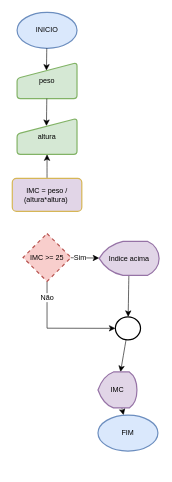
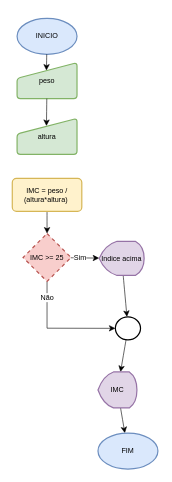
- <mxCell id="2" value="INICIO" style="strokeWidth=2;html=1;shape=mxgraph.flowchart.start_1;whiteSpace=wrap;fillColor=#dae8fc;strokeColor=#6c8ebf;" vertex="1" parent="1"><mxGeometry x="28" y="20" width="100" height="60" as="geometry" /></mxCell>
+ <mxCell id="2" value="INICIO" style="strokeWidth=2;html=1;shape=mxgraph.flowchart.start_1;whiteSpace=wrap;fillColor=#dae8fc;strokeColor=#6c8ebf;" vertex="1" parent="1"><mxGeometry x="28" y="30" width="100" height="60" as="geometry" /></mxCell>
- <mxCell id="5" value="" style="edgeStyle=none;curved=1;rounded=0;orthogonalLoop=1;jettySize=auto;html=1;fontSize=12;startSize=8;endSize=8;" edge="1" parent="1" source="6" target="4"><mxGeometry relative="1" as="geometry" /></mxCell>
+ <mxCell id="5" value="" style="edgeStyle=none;curved=1;rounded=0;orthogonalLoop=1;jettySize=auto;html=1;fontSize=12;startSize=8;endSize=8;" edge="1" parent="1" source="6" target="13"><mxGeometry relative="1" as="geometry" /></mxCell>
- <mxCell id="6" value="IMC = peso / (altura*altura)&amp;nbsp;" style="rounded=1;whiteSpace=wrap;html=1;absoluteArcSize=1;arcSize=14;strokeWidth=2;fillColor=#e1d5e7;strokeColor=#d6b656;" vertex="1" parent="1"><mxGeometry x="20" y="297" width="116" height="55" as="geometry" /></mxCell>
+ <mxCell id="6" value="IMC = peso / (altura*altura)&amp;nbsp;" style="rounded=1;whiteSpace=wrap;html=1;absoluteArcSize=1;arcSize=14;strokeWidth=2;fillColor=#fff2cc;strokeColor=#d6b656;" vertex="1" parent="1"><mxGeometry x="20" y="297" width="116" height="55" as="geometry" /></mxCell>
- <mxCell id="15" value="Indice acima" style="strokeWidth=2;html=1;shape=mxgraph.flowchart.display;whiteSpace=wrap;fillColor=#e1d5e7;strokeColor=#9673a6;" vertex="1" parent="1"><mxGeometry x="165" y="402" width="100" height="57" as="geometry" /></mxCell>
+ <mxCell id="15" value="Indice acima" style="strokeWidth=2;html=1;shape=mxgraph.flowchart.display;whiteSpace=wrap;fillColor=#e1d5e7;strokeColor=#9673a6;" vertex="1" parent="1"><mxGeometry x="165" y="402" width="75" height="57" as="geometry" /></mxCell>
- <mxCell id="20" value="FIM" style="strokeWidth=2;html=1;shape=mxgraph.flowchart.start_1;whiteSpace=wrap;fillColor=#dae8fc;strokeColor=#6c8ebf;" vertex="1" parent="1"><mxGeometry x="163" y="692" width="100" height="60" as="geometry" /></mxCell>
+ <mxCell id="20" value="FIM" style="strokeWidth=2;html=1;shape=mxgraph.flowchart.start_1;whiteSpace=wrap;fillColor=#dae8fc;strokeColor=#6c8ebf;" vertex="1" parent="1"><mxGeometry x="163" y="722" width="100" height="60" as="geometry" /></mxCell>
